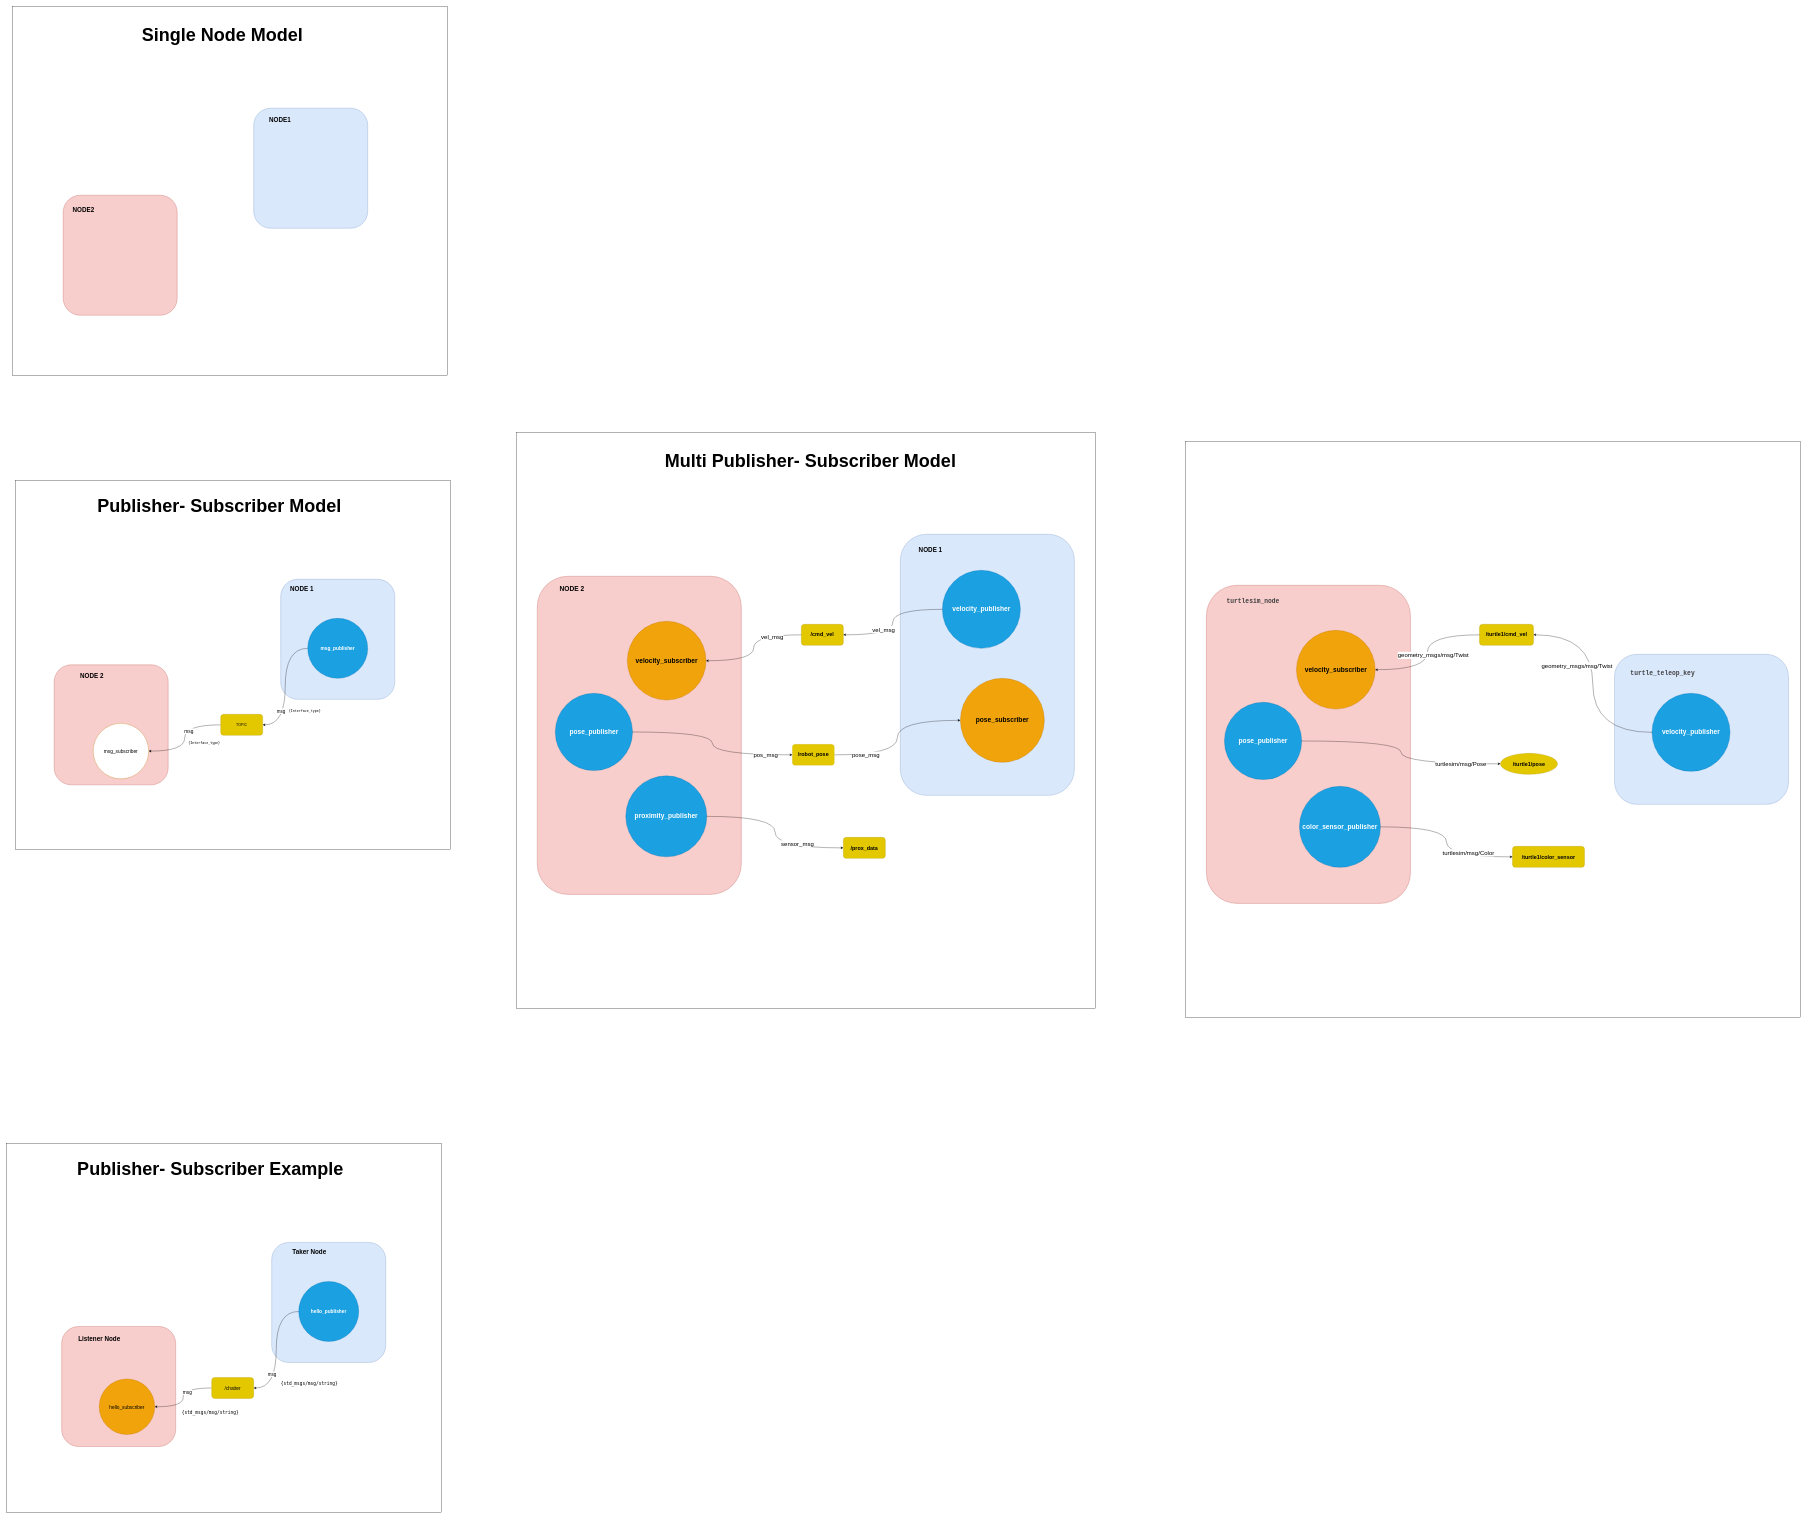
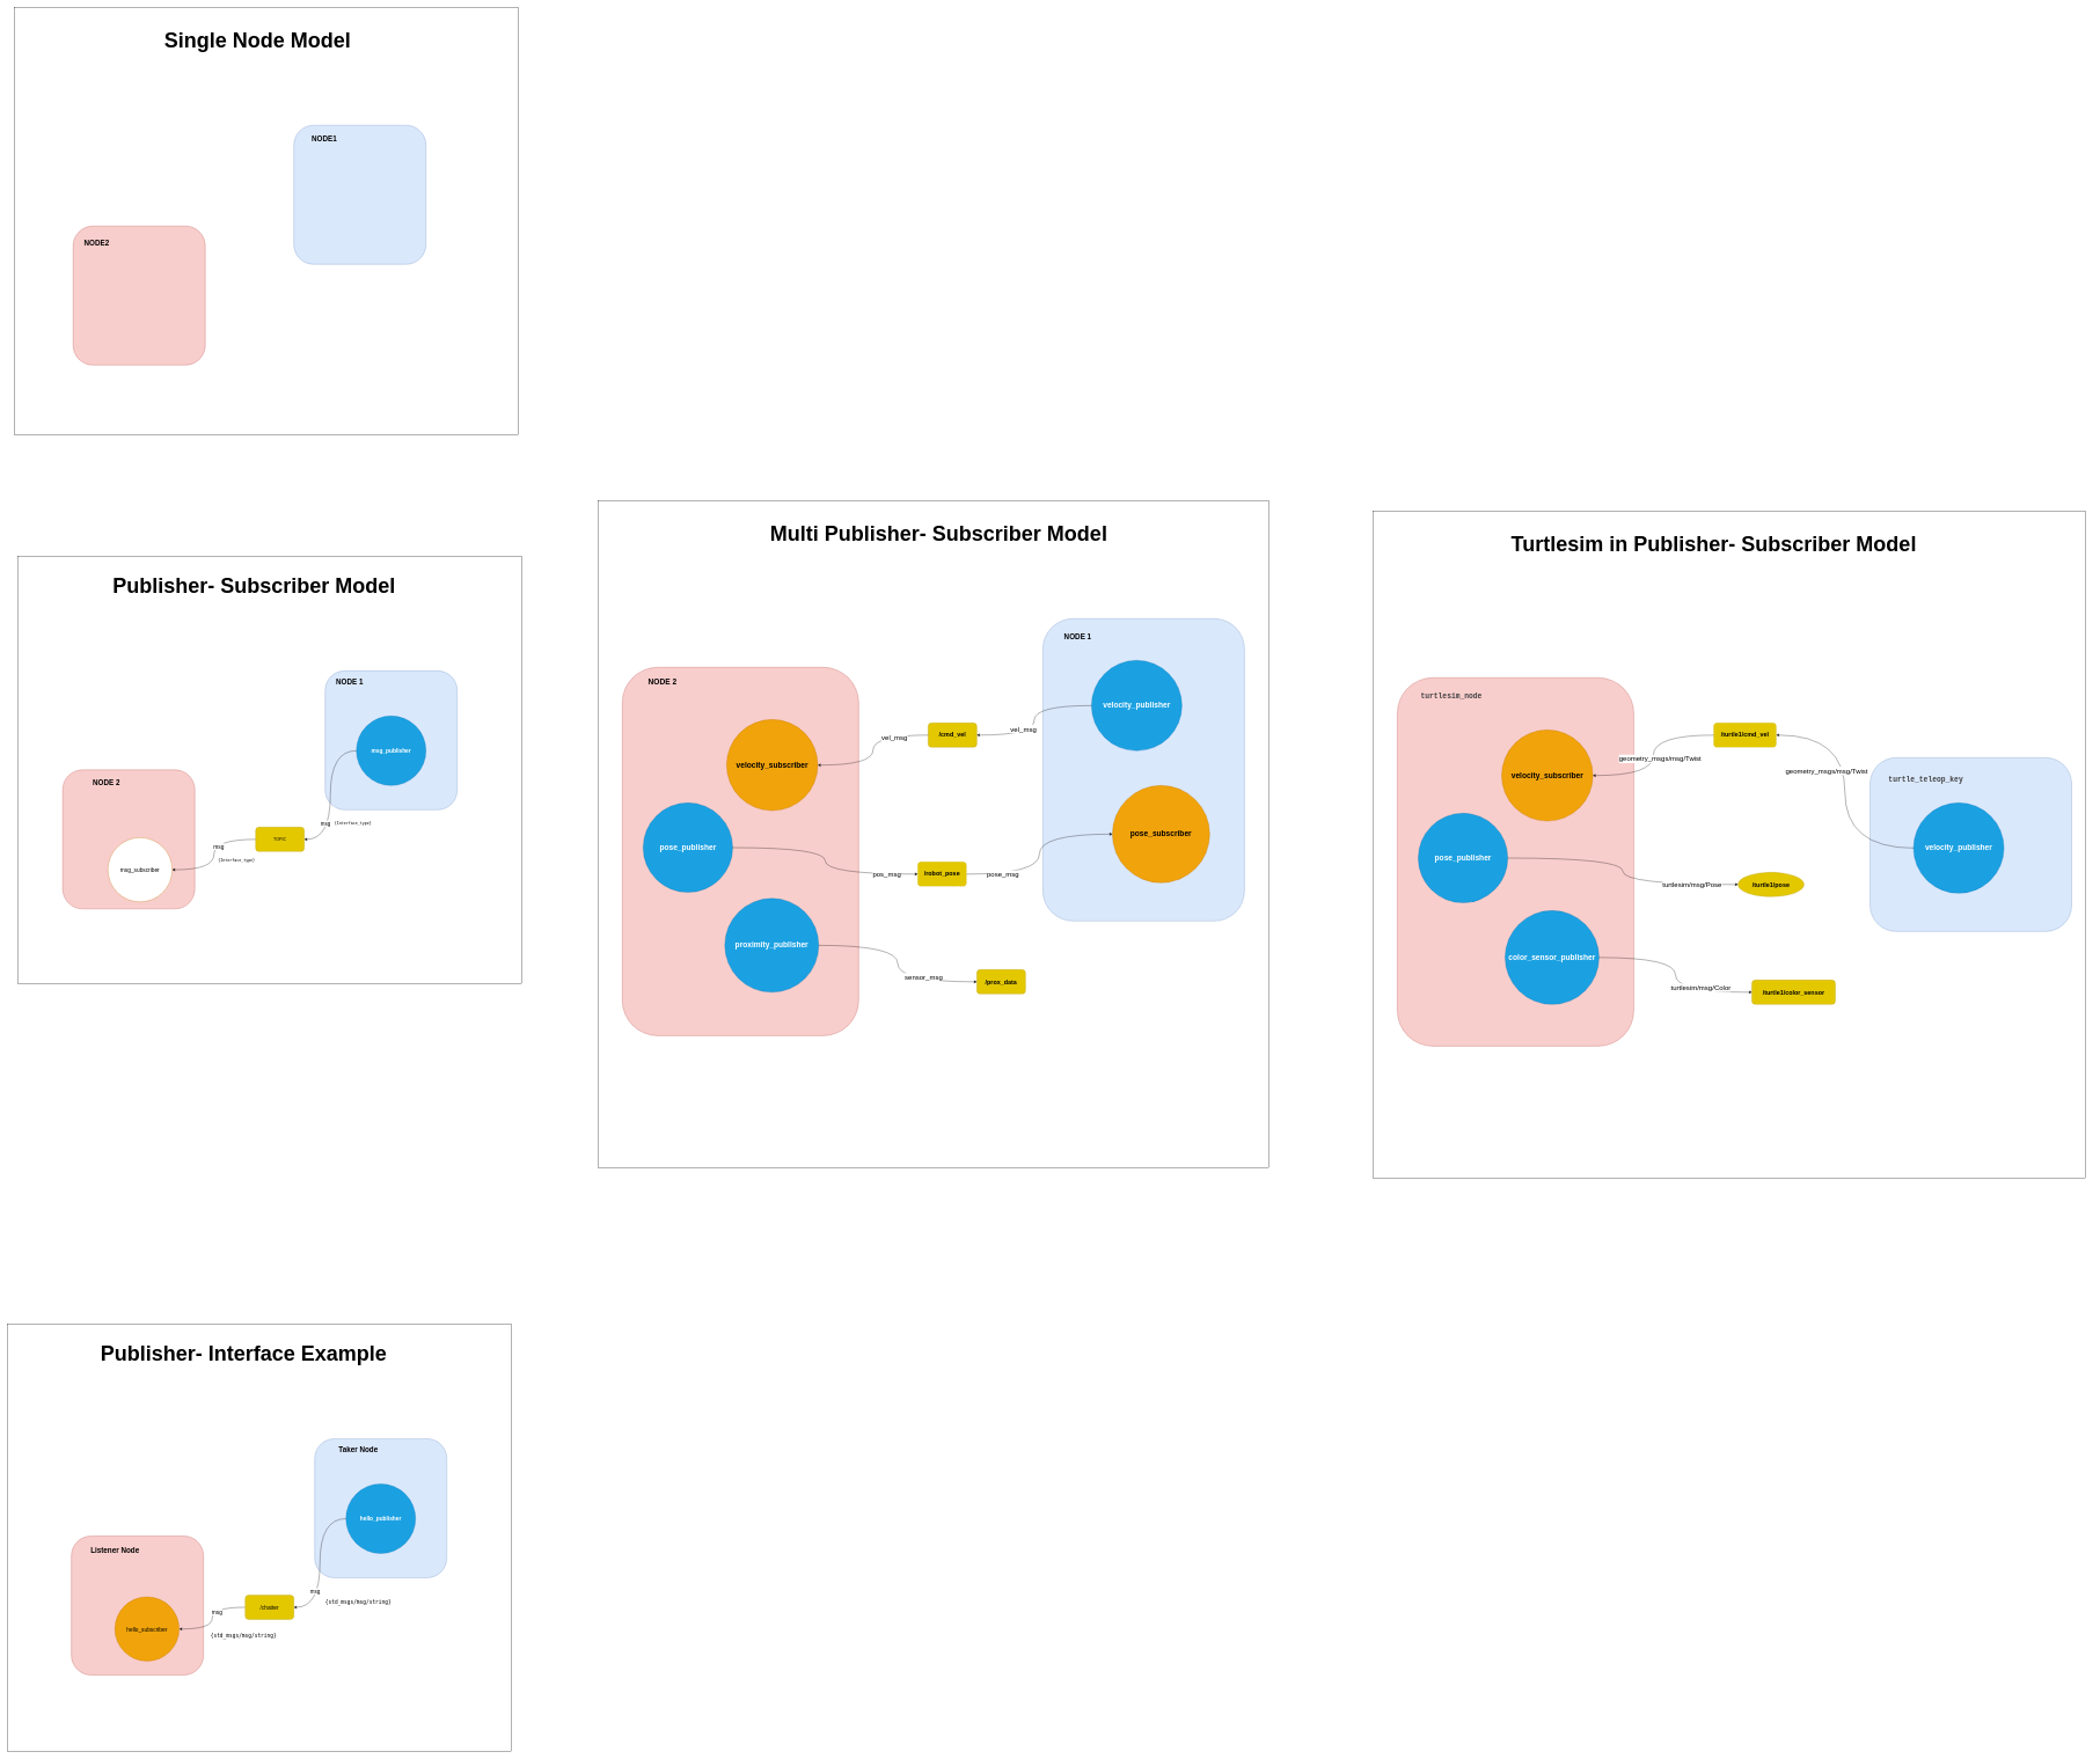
+ <mxCell id="67" value="&lt;h1&gt;&lt;font&gt;Turtlesim in Publisher- Subscriber Model&lt;/font&gt;&lt;/h1&gt;" style="text;html=1;align=center;verticalAlign=middle;resizable=0;points=[];autosize=1;strokeColor=none;fillColor=none;fontFamily=Helvetica;fontSize=30;fontColor=default;labelBackgroundColor=default;" vertex="1" parent="1"><mxGeometry x="4335" y="1480" width="1190" height="170" as="geometry" /></mxCell>
- <mxCell id="66" value="/turtle1/cmd_vel" style="rounded=1;whiteSpace=wrap;html=1;fillColor=#e3c800;strokeColor=#B09500;fontColor=#000000;fontSize=18;fontStyle=1" vertex="1" parent="1"><mxGeometry x="4930" y="2080" width="180" height="70" as="geometry" /></mxCell>
+ <mxCell id="66" value="/turtle1/cmd_vel" style="rounded=1;whiteSpace=wrap;html=1;fillColor=#e3c800;strokeColor=#B09500;fontColor=#000000;fontSize=18;fontStyle=1;dashed=1;" vertex="1" parent="1"><mxGeometry x="4930" y="2080" width="180" height="70" as="geometry" /></mxCell>
- <mxCell id="26" value="&lt;h1&gt;&lt;font&gt;Publisher- Subscriber Example&lt;/font&gt;&lt;/h1&gt;" style="text;html=1;align=center;verticalAlign=middle;resizable=0;points=[];autosize=1;strokeColor=none;fillColor=none;fontFamily=Helvetica;fontSize=30;fontColor=default;labelBackgroundColor=default;" parent="1" vertex="1"><mxGeometry x="245" y="3810" width="910" height="170" as="geometry" /></mxCell>
+ <mxCell id="26" value="&lt;h1&gt;&lt;font&gt;Publisher- Interface Example&lt;/font&gt;&lt;/h1&gt;" style="text;html=1;align=center;verticalAlign=middle;resizable=0;points=[];autosize=1;strokeColor=none;fillColor=none;fontFamily=Helvetica;fontSize=30;fontColor=default;labelBackgroundColor=default;" parent="1" vertex="1"><mxGeometry x="245" y="3810" width="910" height="170" as="geometry" /></mxCell>
